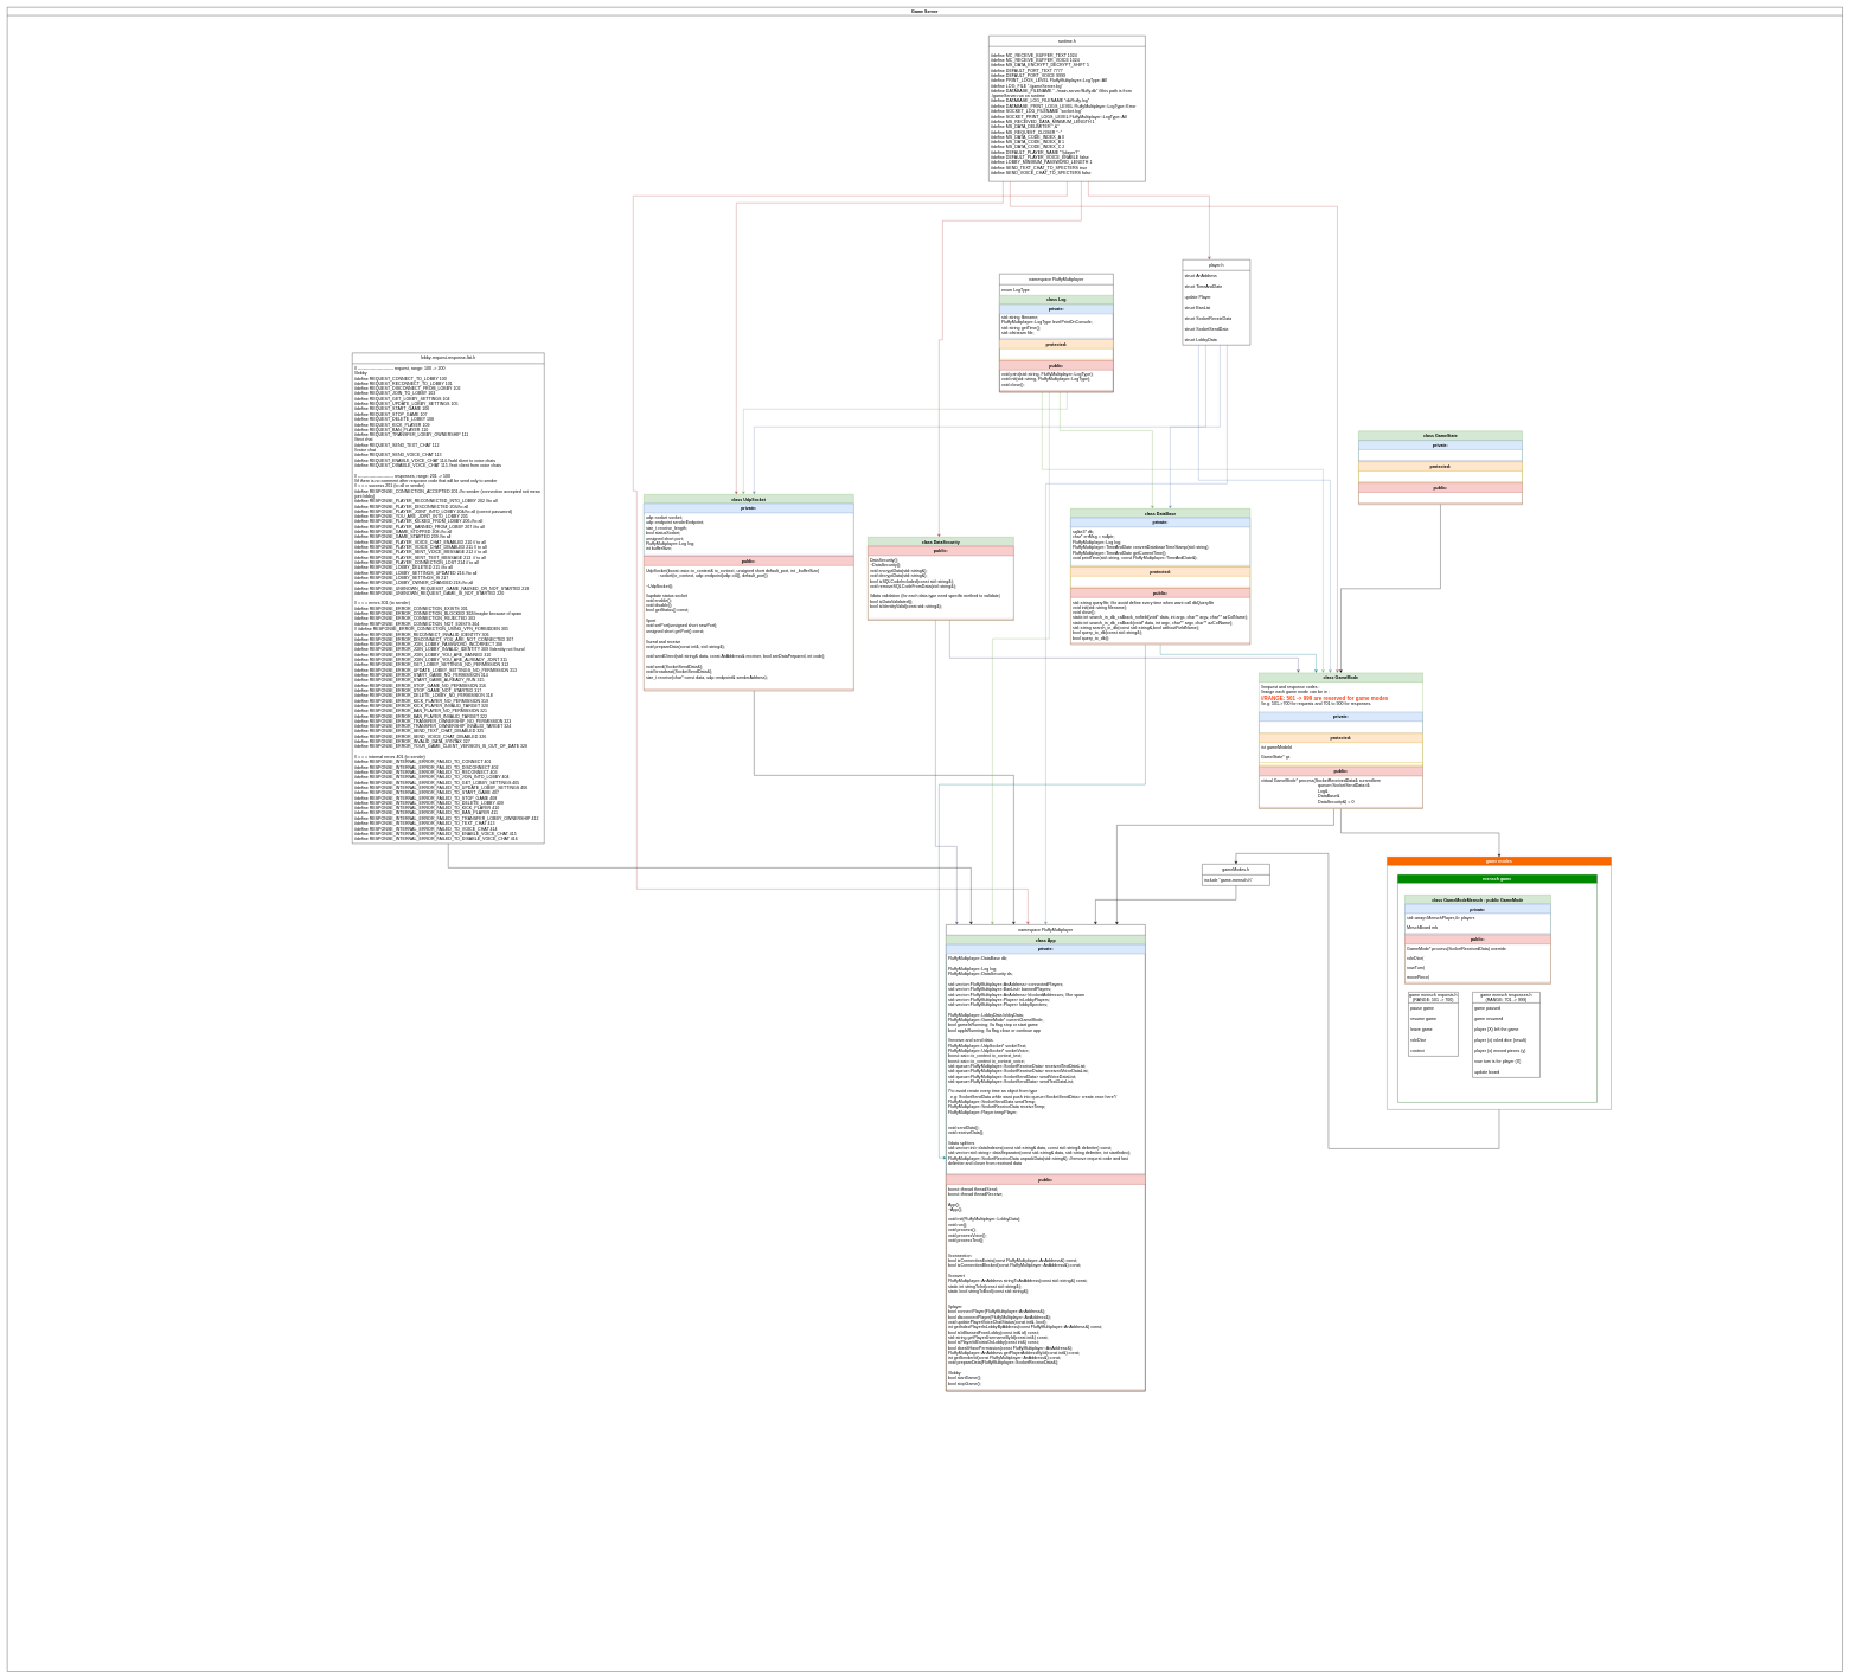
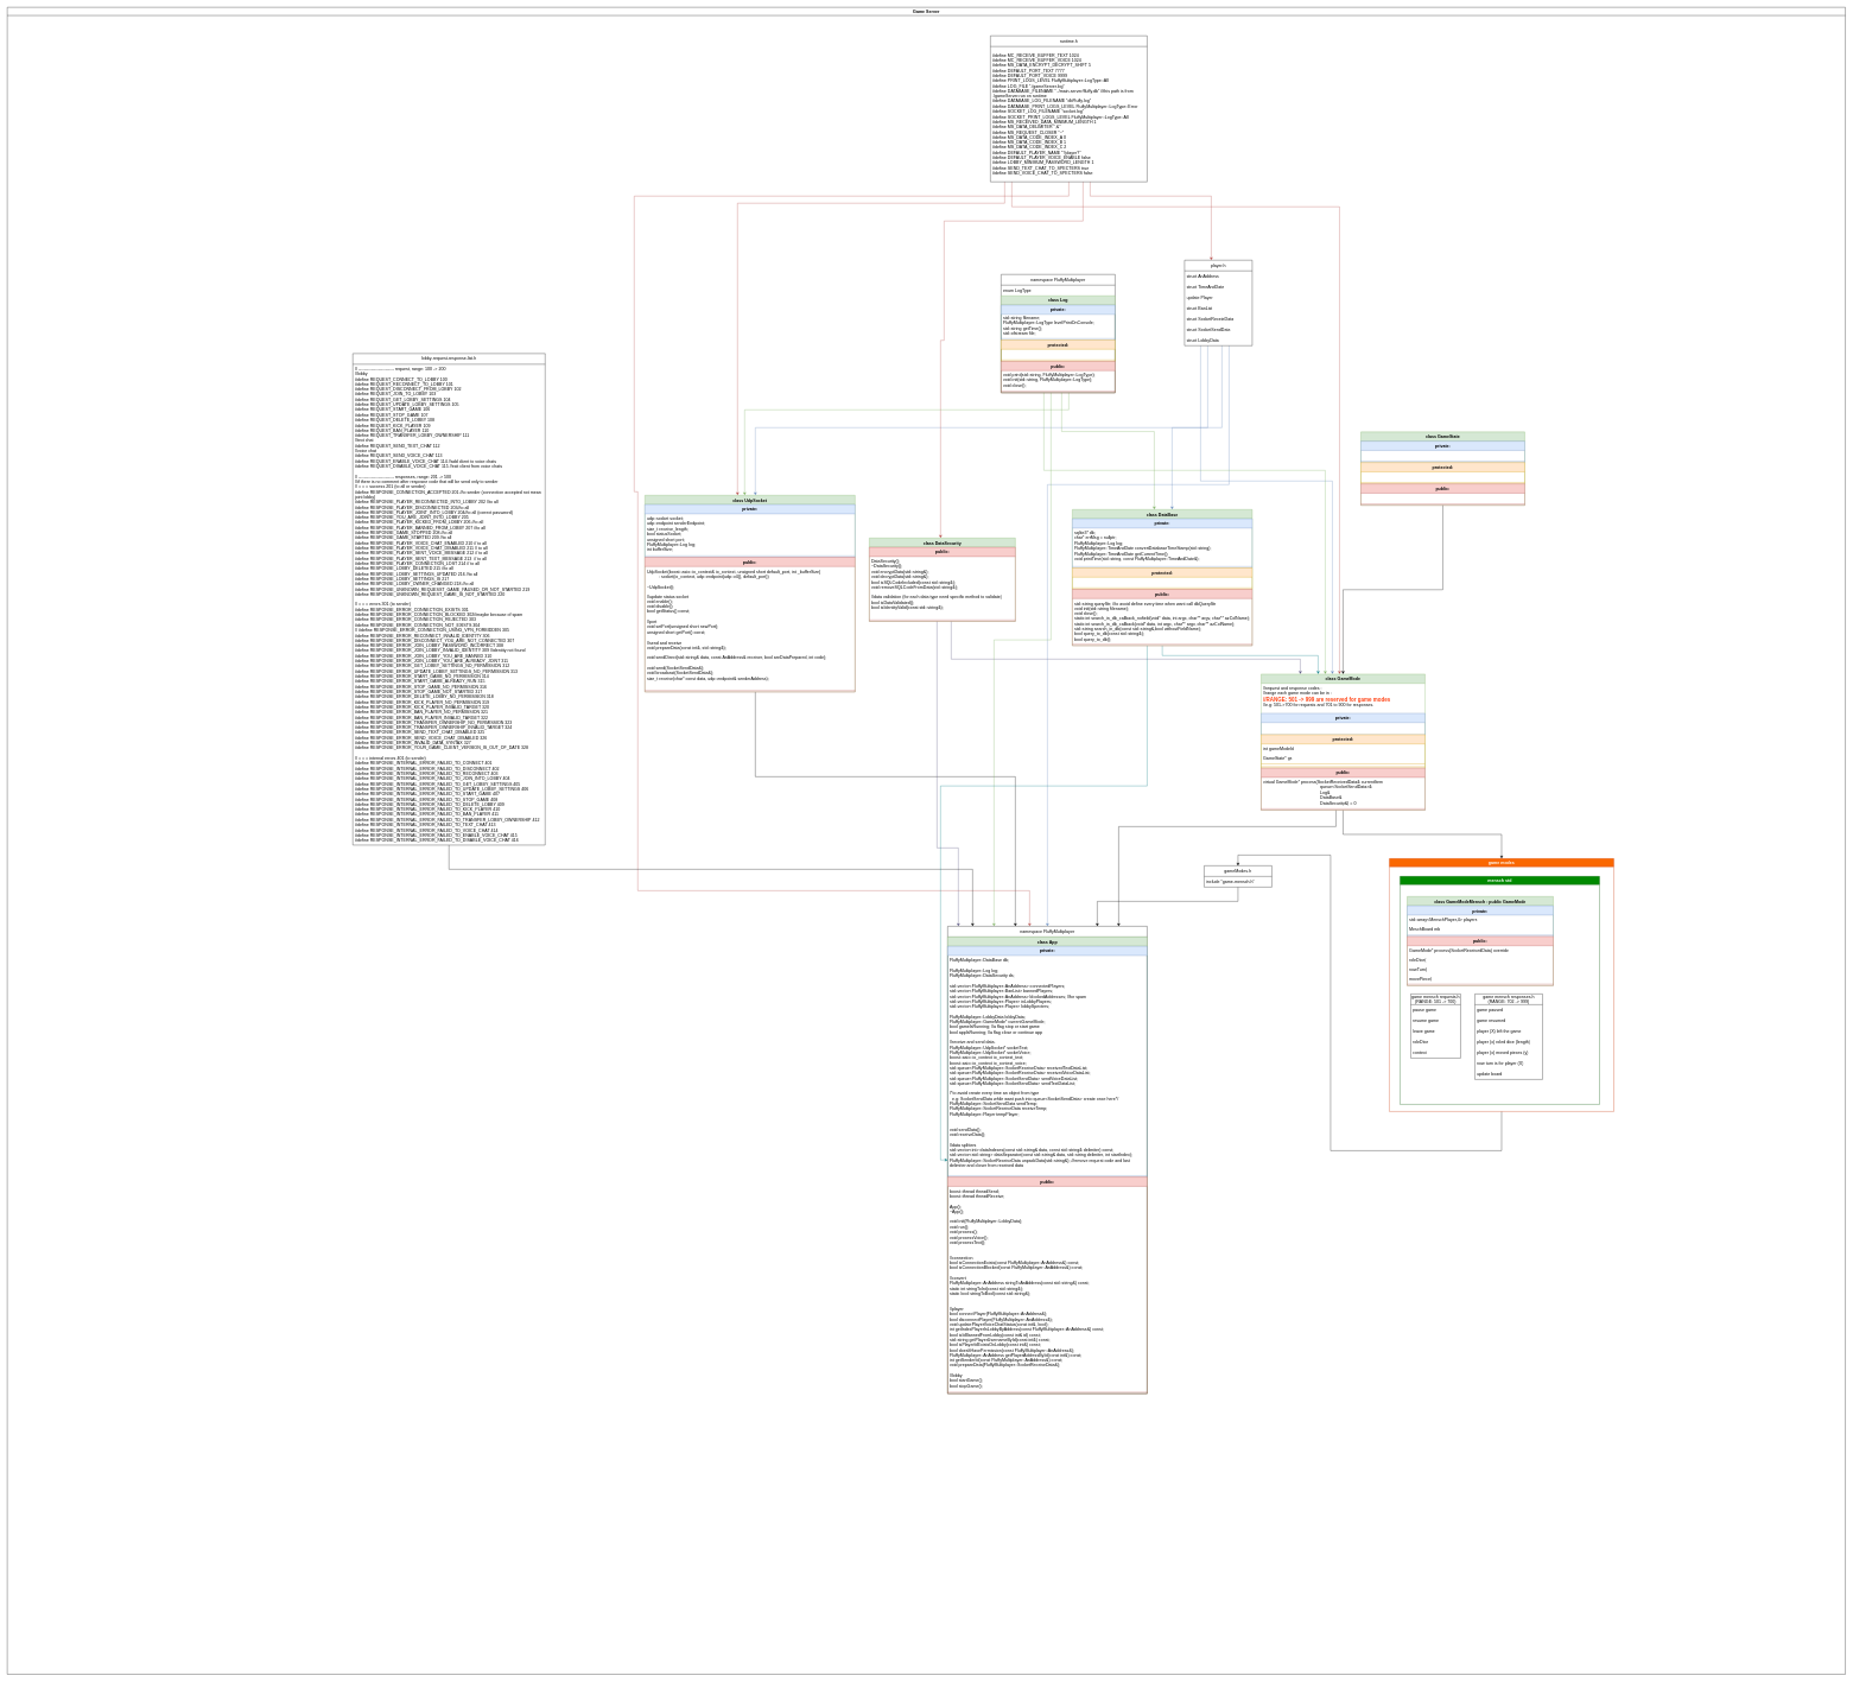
- <mxCell id="64" value="mensch game" style="swimlane;whiteSpace=wrap;html=1;fillColor=#008a00;fontColor=#ffffff;strokeColor=#005700;" parent="63" vertex="1"><mxGeometry x="30" y="50" width="560" height="640" as="geometry" /></mxCell>
+ <mxCell id="64" value="mensch std" style="swimlane;whiteSpace=wrap;html=1;fillColor=#008a00;fontColor=#ffffff;strokeColor=#005700;" parent="63" vertex="1"><mxGeometry x="30" y="50" width="560" height="640" as="geometry" /></mxCell>
- <mxCell id="82" value="game mensch responses.h (RANGE: 701 -&amp;gt; 999)" style="swimlane;fontStyle=0;childLayout=stackLayout;horizontal=1;startSize=30;horizontalStack=0;resizeParent=1;resizeParentMax=0;resizeLast=0;collapsible=1;marginBottom=0;whiteSpace=wrap;html=1;" parent="64" vertex="1"><mxGeometry x="210" y="330" width="190" height="240" as="geometry" /></mxCell>
+ <mxCell id="82" value="game mensch responses.h (RANGE: 702 -&amp;gt; 999)" style="swimlane;fontStyle=0;childLayout=stackLayout;horizontal=1;startSize=30;horizontalStack=0;resizeParent=1;resizeParentMax=0;resizeLast=0;collapsible=1;marginBottom=0;whiteSpace=wrap;html=1;" parent="64" vertex="1"><mxGeometry x="210" y="330" width="190" height="240" as="geometry" /></mxCell>
- <mxCell id="86" value="player (x) roled dice (result)" style="text;strokeColor=none;fillColor=none;align=left;verticalAlign=middle;spacingLeft=4;spacingRight=4;overflow=hidden;points=[[0,0.5],[1,0.5]];portConstraint=eastwest;rotatable=0;whiteSpace=wrap;html=1;" parent="82" vertex="1"><mxGeometry y="120" width="190" height="30" as="geometry" /></mxCell>
+ <mxCell id="86" value="player (x) roled dice (length)" style="text;strokeColor=none;fillColor=none;align=left;verticalAlign=middle;spacingLeft=4;spacingRight=4;overflow=hidden;points=[[0,0.5],[1,0.5]];portConstraint=eastwest;rotatable=0;whiteSpace=wrap;html=1;" parent="82" vertex="1"><mxGeometry y="120" width="190" height="30" as="geometry" /></mxCell>
